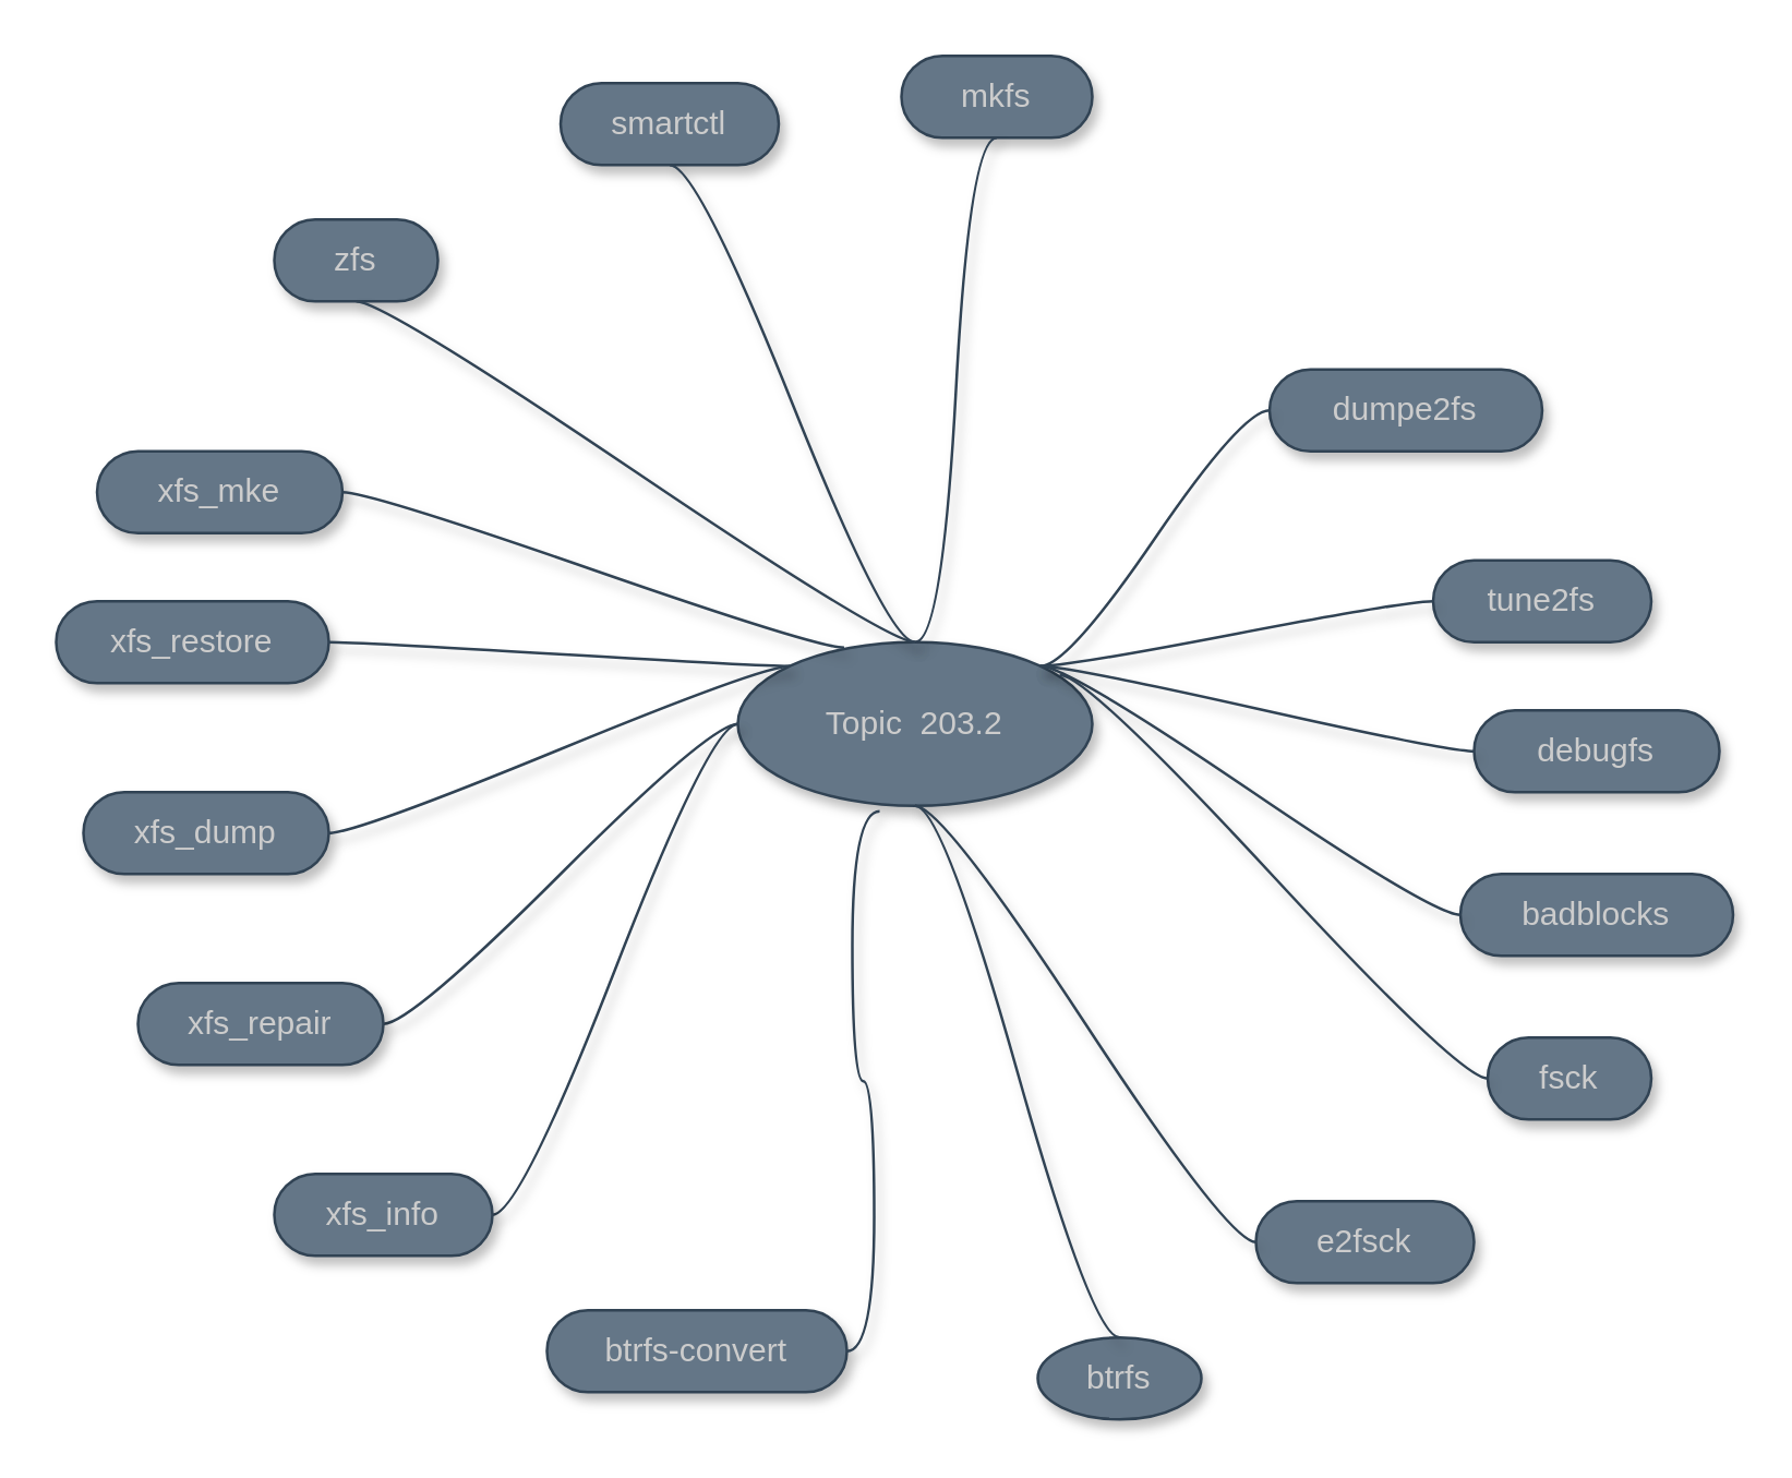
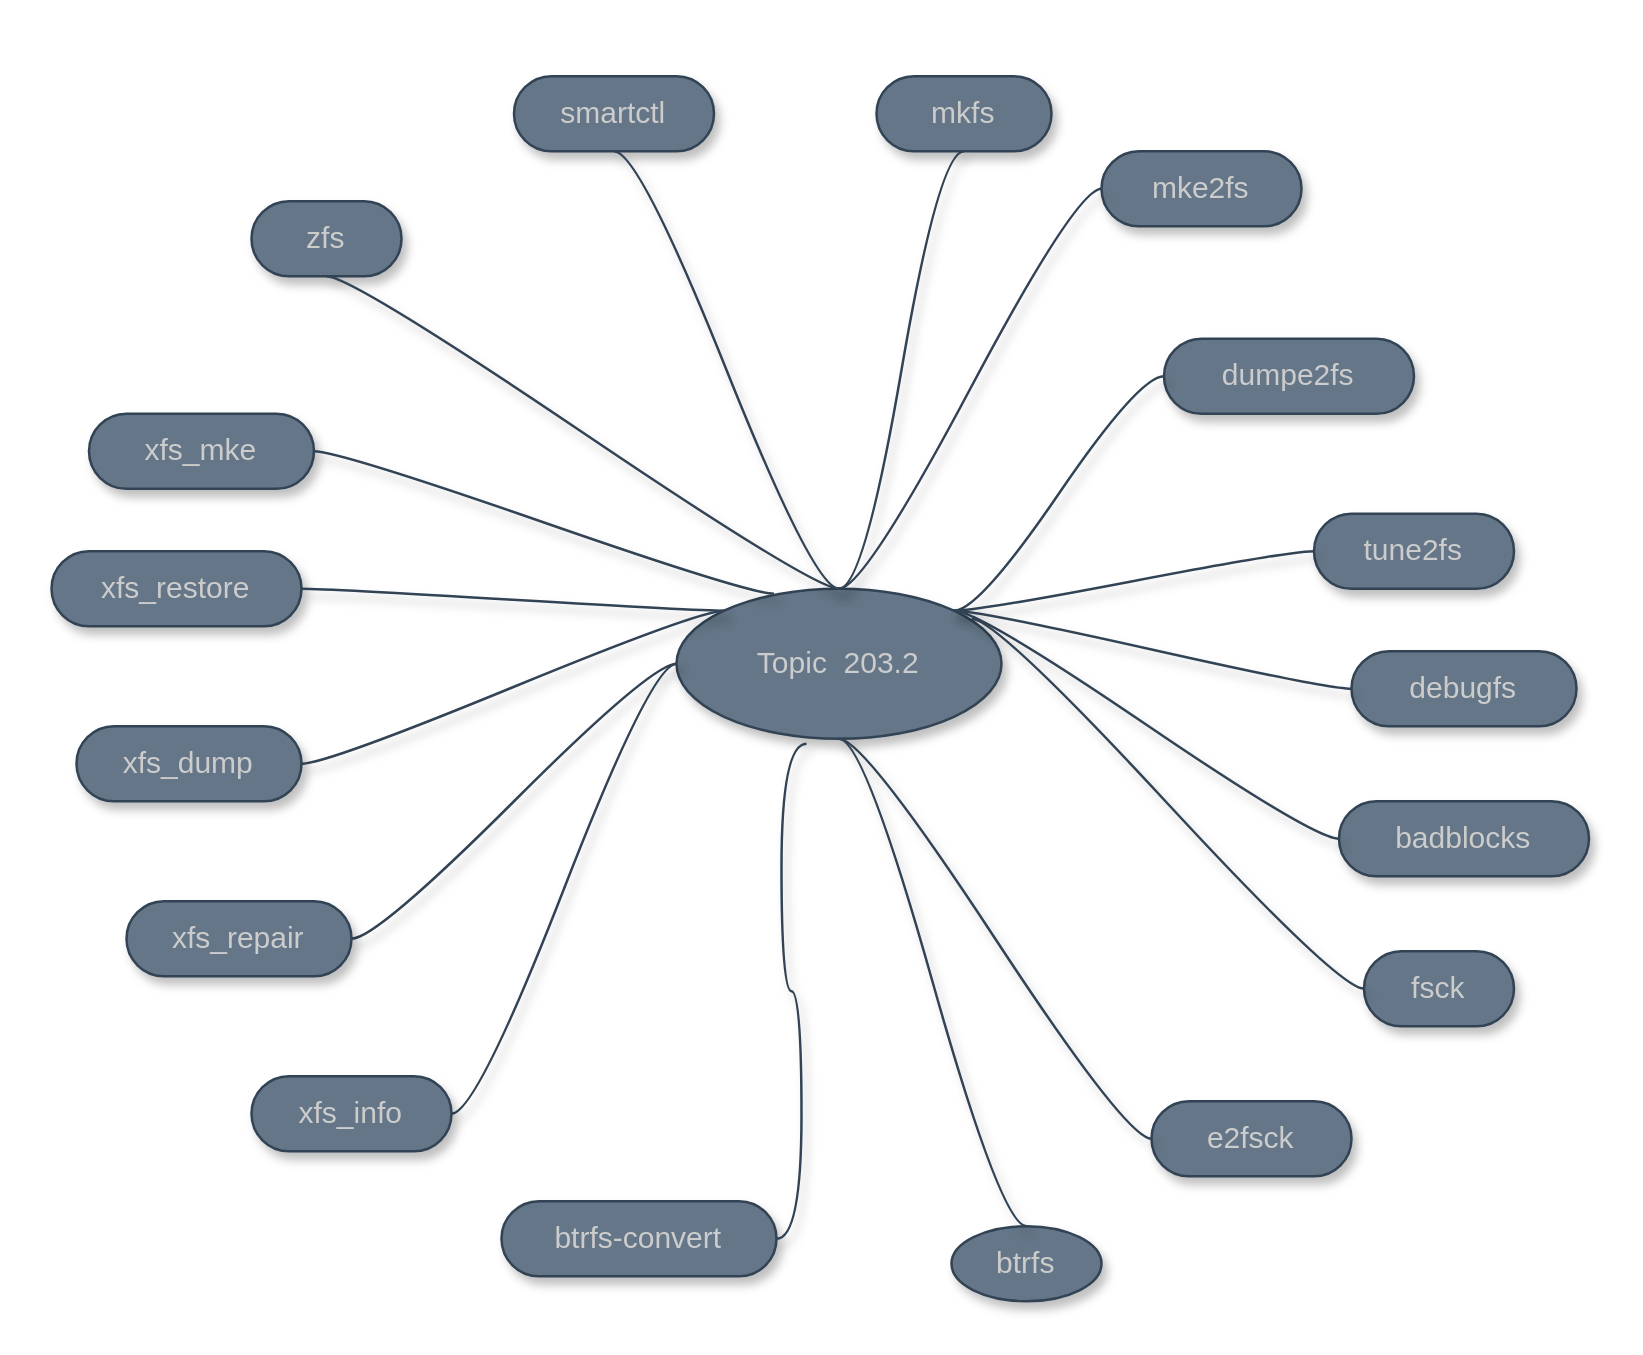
- <mxCell id="11" value="mkfs" style="whiteSpace=wrap;html=1;rounded=1;arcSize=50;align=center;verticalAlign=middle;strokeWidth=1;autosize=1;spacing=4;treeFolding=1;treeMoving=1;newEdgeStyle={&quot;edgeStyle&quot;:&quot;entityRelationEdgeStyle&quot;,&quot;startArrow&quot;:&quot;none&quot;,&quot;endArrow&quot;:&quot;none&quot;,&quot;segment&quot;:10,&quot;curved&quot;:1};fillColor=#647687;fontColor=#CCCCCC;strokeColor=#314354;shadow=1;sketch=0;" parent="1" vertex="1"><mxGeometry x="330" y="20" width="70" height="30" as="geometry" /></mxCell>
+ <mxCell id="11" value="mkfs" style="whiteSpace=wrap;html=1;rounded=1;arcSize=50;align=center;verticalAlign=middle;strokeWidth=1;autosize=1;spacing=4;treeFolding=1;treeMoving=1;newEdgeStyle={&quot;edgeStyle&quot;:&quot;entityRelationEdgeStyle&quot;,&quot;startArrow&quot;:&quot;none&quot;,&quot;endArrow&quot;:&quot;none&quot;,&quot;segment&quot;:10,&quot;curved&quot;:1};fillColor=#647687;fontColor=#CCCCCC;strokeColor=#314354;shadow=1;sketch=0;" parent="1" vertex="1"><mxGeometry x="350" y="30" width="70" height="30" as="geometry" /></mxCell>
+ <mxCell id="15" value="mke2fs" style="whiteSpace=wrap;html=1;rounded=1;arcSize=50;align=center;verticalAlign=middle;strokeWidth=1;autosize=1;spacing=4;treeFolding=1;treeMoving=1;newEdgeStyle={&quot;edgeStyle&quot;:&quot;entityRelationEdgeStyle&quot;,&quot;startArrow&quot;:&quot;none&quot;,&quot;endArrow&quot;:&quot;none&quot;,&quot;segment&quot;:10,&quot;curved&quot;:1};fillColor=#647687;fontColor=#CCCCCC;strokeColor=#314354;shadow=1;sketch=0;" parent="1" vertex="1"><mxGeometry x="440" y="60" width="80" height="30" as="geometry" /></mxCell>
+ <mxCell id="16" value="" style="edgeStyle=entityRelationEdgeStyle;startArrow=none;endArrow=none;segment=10;curved=1;exitX=0.5;exitY=0;exitDx=0;exitDy=0;fillColor=#647687;strokeColor=#314354;fontColor=#CCCCCC;shadow=1;sketch=0;" parent="1" source="2" target="15" edge="1"><mxGeometry relative="1" as="geometry"><mxPoint x="460" y="275" as="sourcePoint" /></mxGeometry></mxCell>
